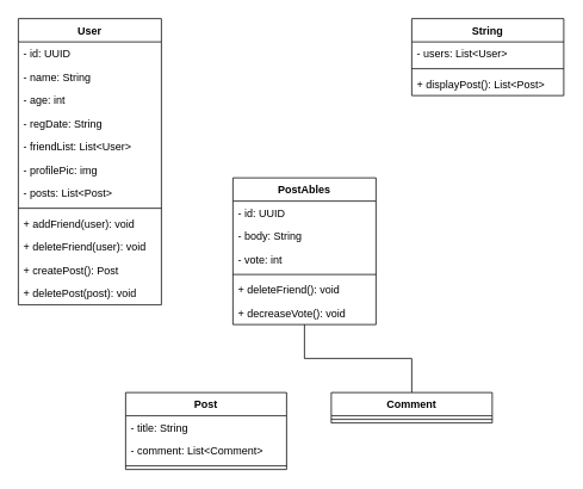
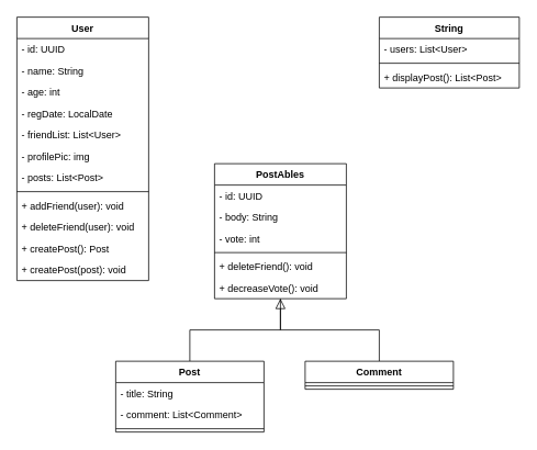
- <mxCell id="6" value="- regDate: String" style="text;strokeColor=none;fillColor=none;align=left;verticalAlign=top;spacingLeft=4;spacingRight=4;overflow=hidden;rotatable=0;points=[[0,0.5],[1,0.5]];portConstraint=eastwest;" parent="2" vertex="1"><mxGeometry y="104" width="160" height="26" as="geometry" /></mxCell>
+ <mxCell id="6" value="- regDate: LocalDate" style="text;strokeColor=none;fillColor=none;align=left;verticalAlign=top;spacingLeft=4;spacingRight=4;overflow=hidden;rotatable=0;points=[[0,0.5],[1,0.5]];portConstraint=eastwest;" parent="2" vertex="1"><mxGeometry y="104" width="160" height="26" as="geometry" /></mxCell>
- <mxCell id="14" value="+ deletePost(post): void" style="text;strokeColor=none;fillColor=none;align=left;verticalAlign=top;spacingLeft=4;spacingRight=4;overflow=hidden;rotatable=0;points=[[0,0.5],[1,0.5]];portConstraint=eastwest;" parent="2" vertex="1"><mxGeometry y="294" width="160" height="26" as="geometry" /></mxCell>
+ <mxCell id="14" value="+ createPost(post): void" style="text;strokeColor=none;fillColor=none;align=left;verticalAlign=top;spacingLeft=4;spacingRight=4;overflow=hidden;rotatable=0;points=[[0,0.5],[1,0.5]];portConstraint=eastwest;" parent="2" vertex="1"><mxGeometry y="294" width="160" height="26" as="geometry" /></mxCell>
+ <mxCell id="19" style="edgeStyle=orthogonalEdgeStyle;rounded=0;orthogonalLoop=1;jettySize=auto;html=1;endArrow=block;endFill=0;endSize=10;" edge="1" parent="1" source="20" target="24"><mxGeometry relative="1" as="geometry" /></mxCell>
